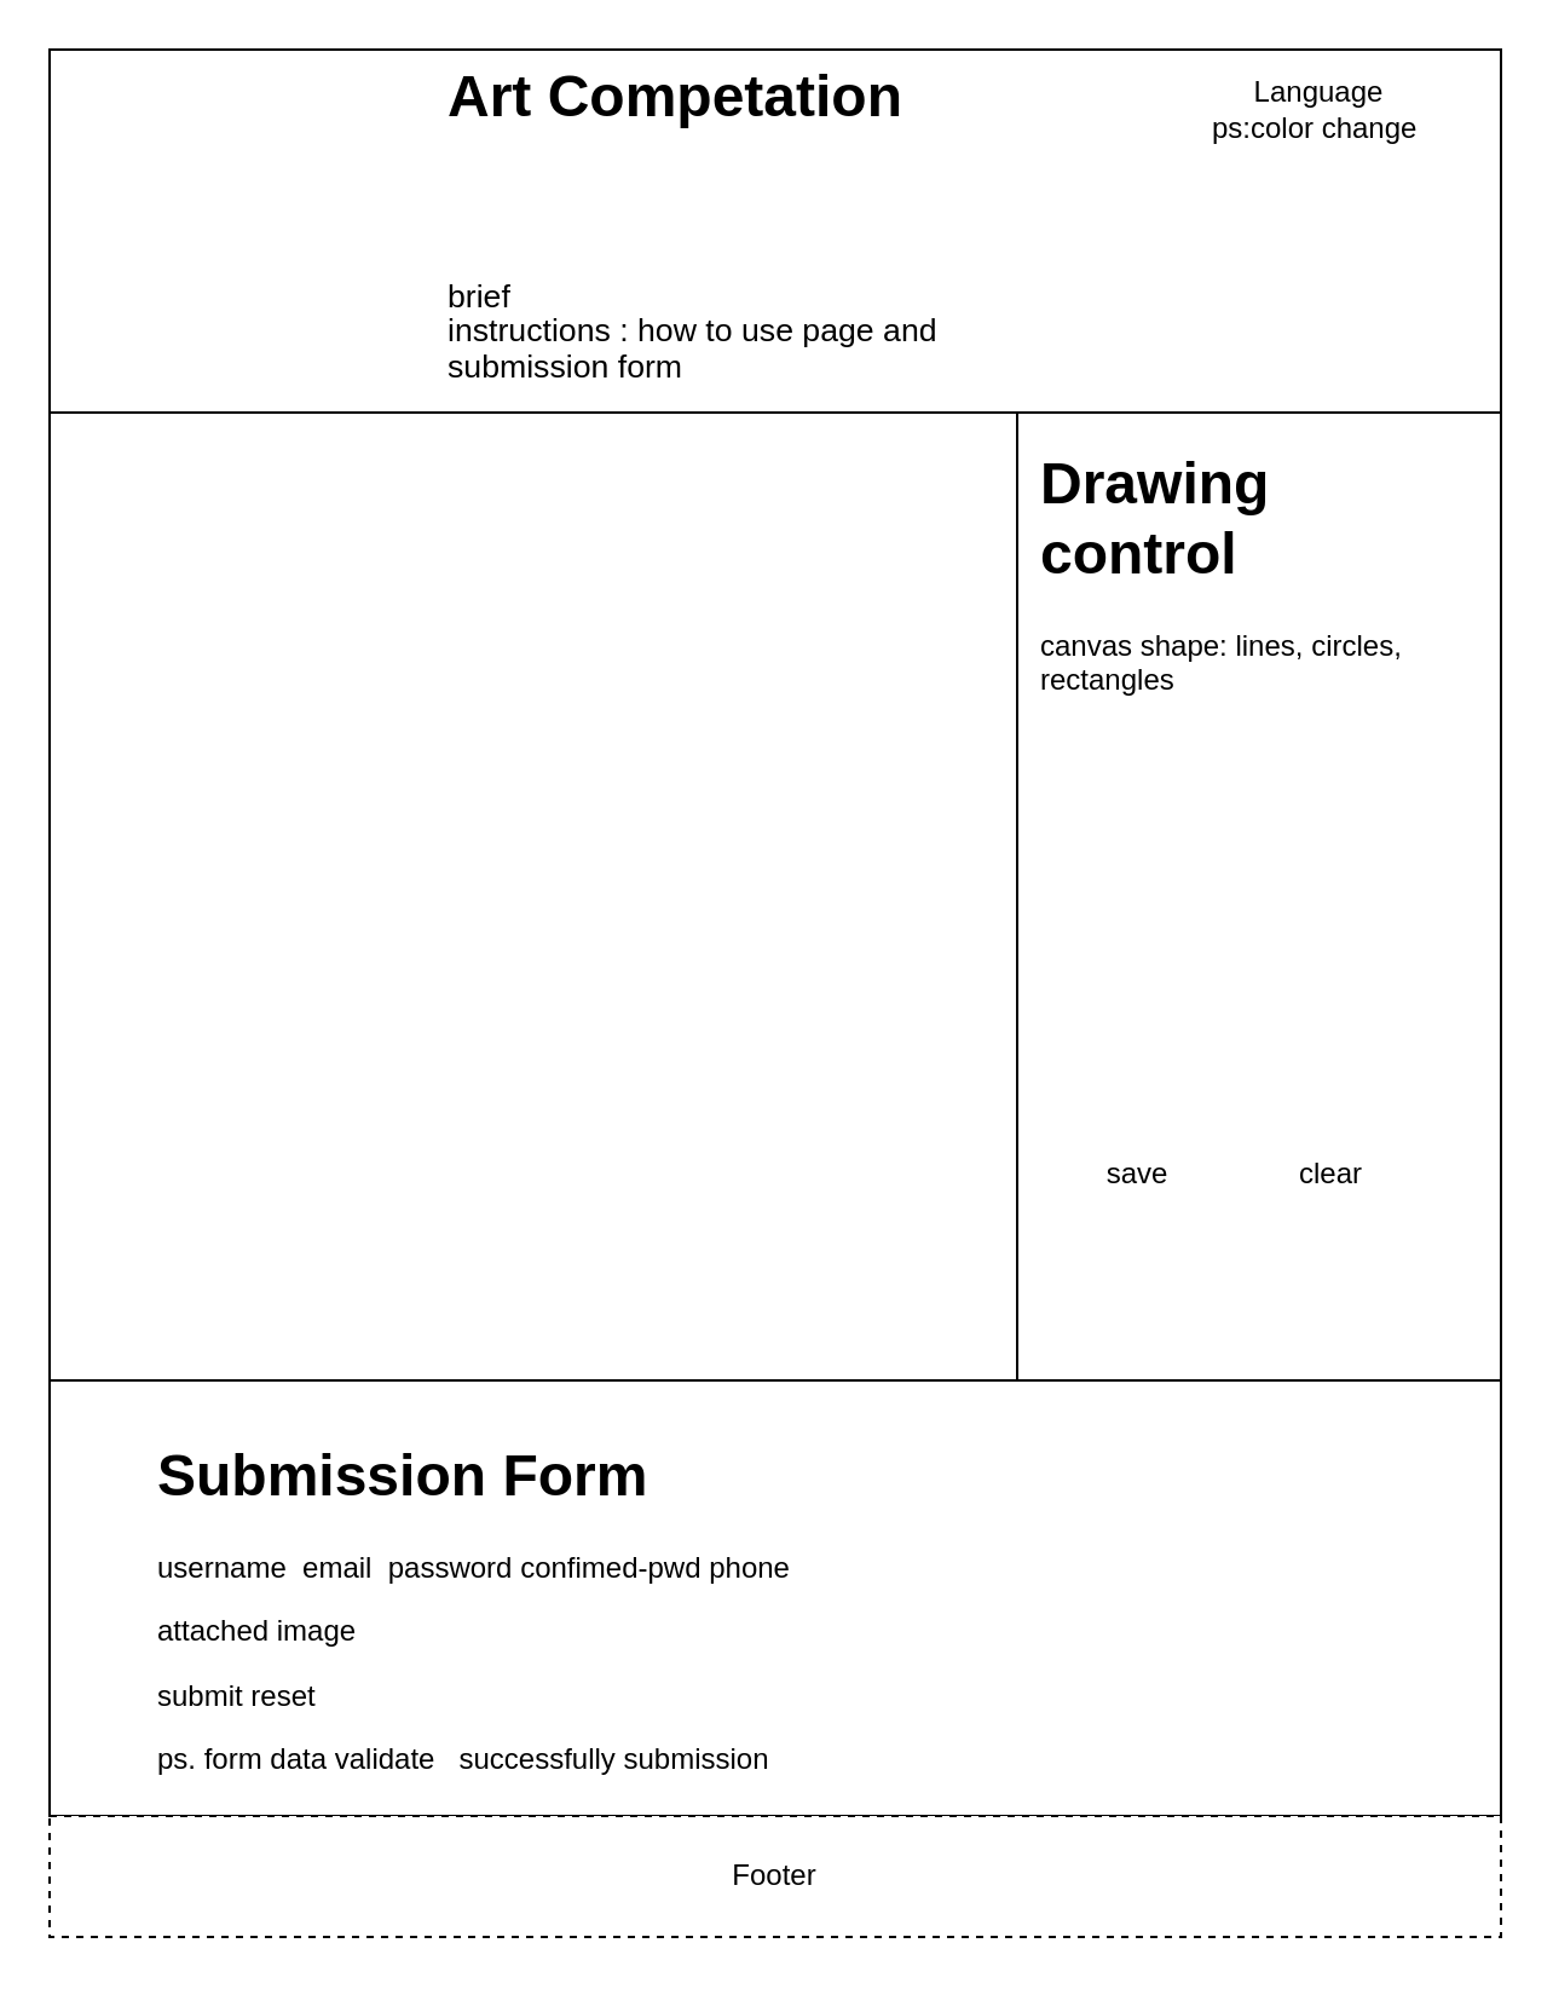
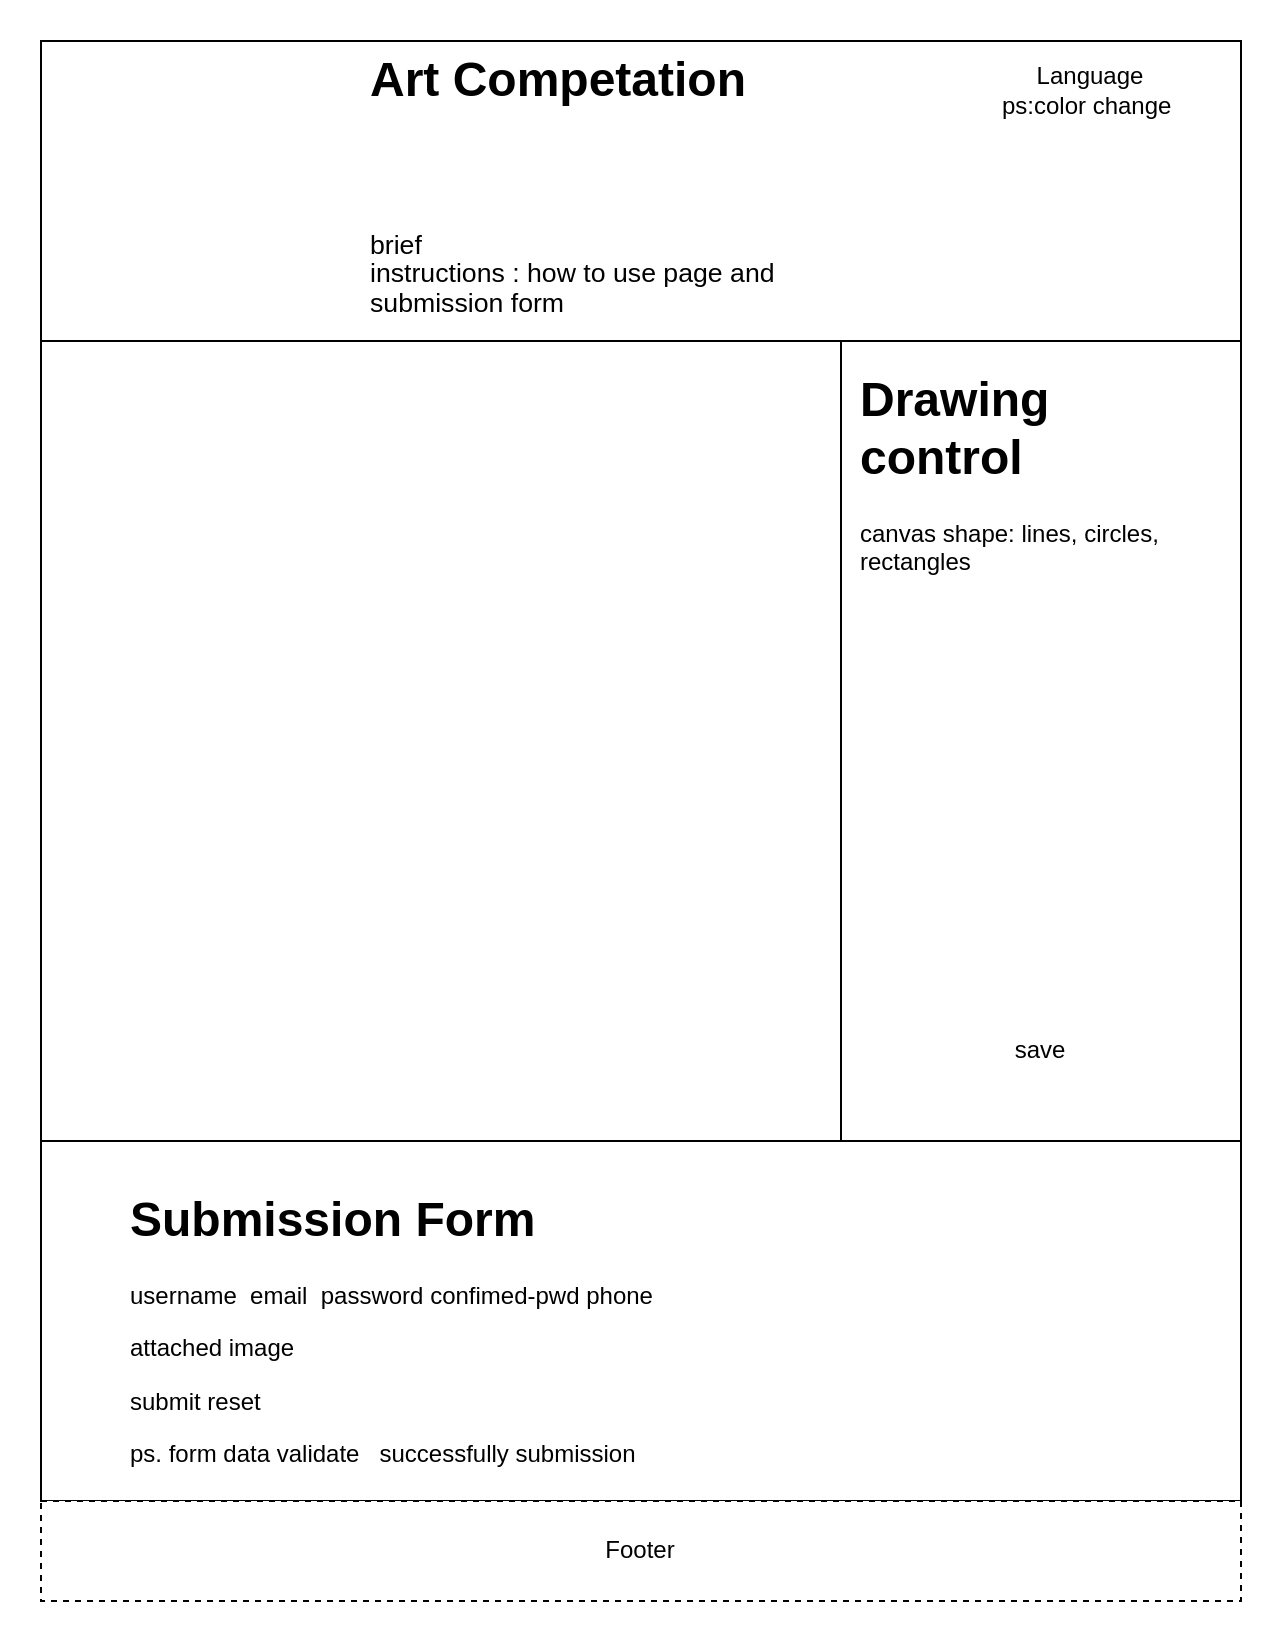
- <mxCell id="7" value="save" style="text;html=1;strokeColor=none;fillColor=none;align=center;verticalAlign=middle;whiteSpace=wrap;rounded=0;" vertex="1" parent="1"><mxGeometry x="440" y="470" width="60" height="30" as="geometry" /></mxCell>
+ <mxCell id="7" value="save" style="text;html=1;strokeColor=none;fillColor=none;align=center;verticalAlign=middle;whiteSpace=wrap;rounded=0;" vertex="1" parent="1"><mxGeometry x="490" y="510" width="60" height="30" as="geometry" /></mxCell>
- <mxCell id="8" value="clear" style="text;html=1;strokeColor=none;fillColor=none;align=center;verticalAlign=middle;whiteSpace=wrap;rounded=0;" vertex="1" parent="1"><mxGeometry x="520" y="470" width="60" height="30" as="geometry" /></mxCell>
